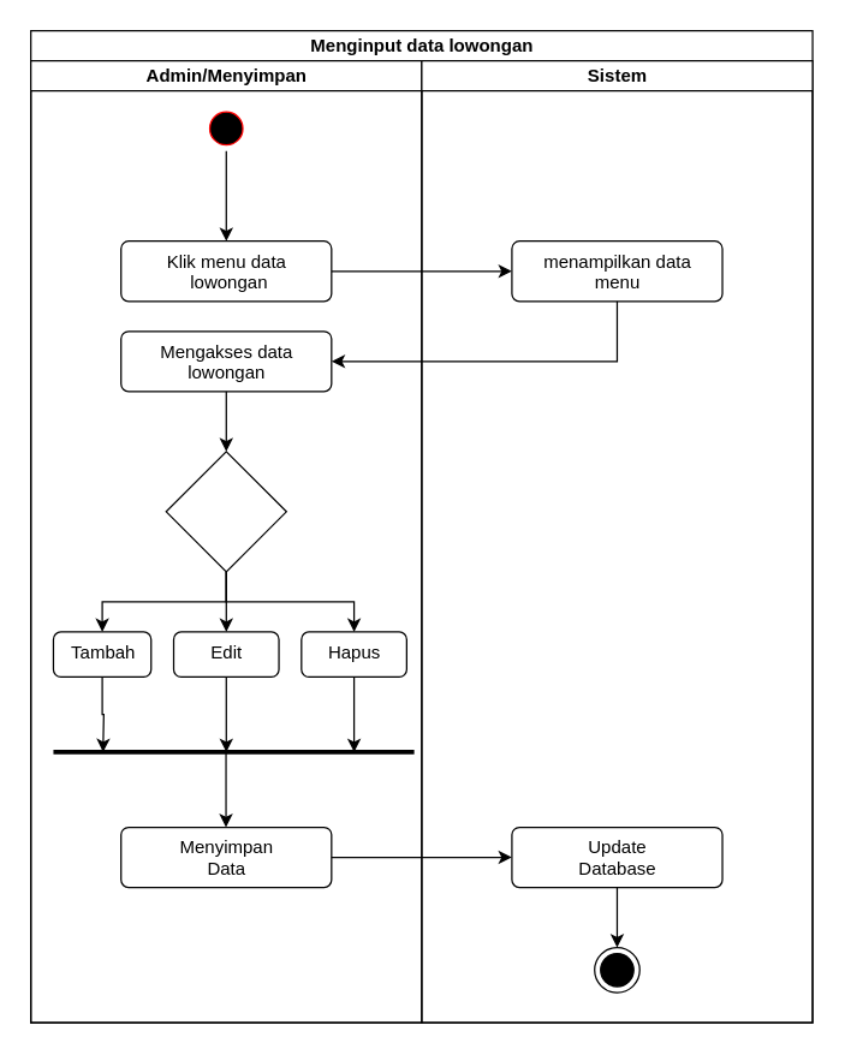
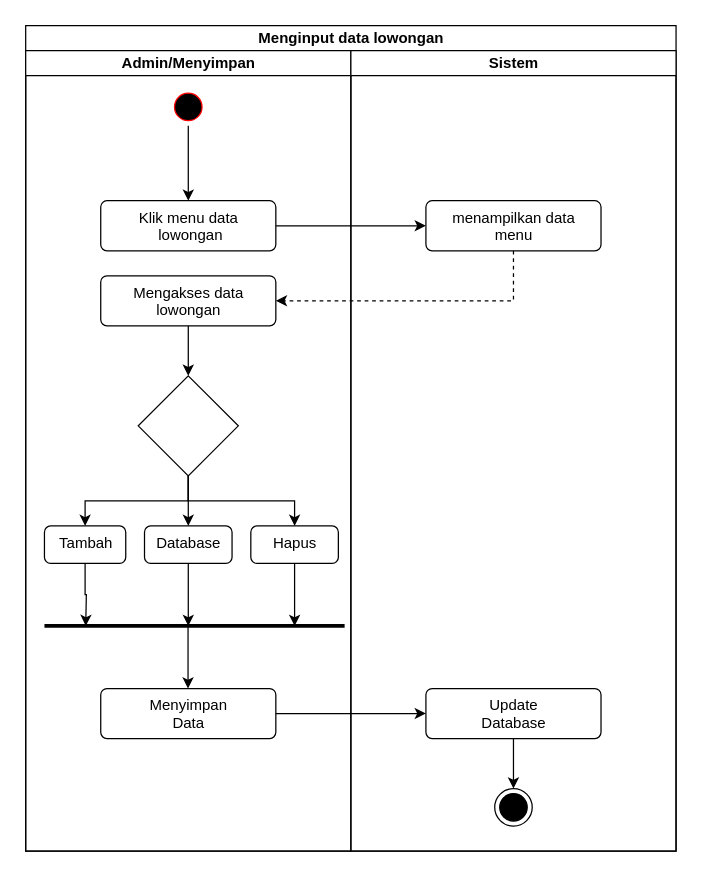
- <mxCell id="4" style="edgeStyle=orthogonalEdgeStyle;rounded=0;orthogonalLoop=1;jettySize=auto;html=1;exitX=0.5;exitY=1;exitDx=0;exitDy=0;entryX=1;entryY=0.5;entryDx=0;entryDy=0;" parent="2" source="22" target="10" edge="1"><mxGeometry relative="1" as="geometry" /></mxCell>
+ <mxCell id="4" style="edgeStyle=orthogonalEdgeStyle;rounded=0;orthogonalLoop=1;jettySize=auto;html=1;exitX=0.5;exitY=1;exitDx=0;exitDy=0;entryX=1;entryY=0.5;entryDx=0;entryDy=0;dashed=1;" parent="2" source="22" target="10" edge="1"><mxGeometry relative="1" as="geometry" /></mxCell>
- <mxCell id="16" value="Edit" style="html=1;align=center;verticalAlign=top;rounded=1;absoluteArcSize=1;arcSize=10;dashed=0;" vertex="1" parent="5"><mxGeometry x="95" y="380" width="70" height="30" as="geometry" /></mxCell>
+ <mxCell id="16" value="Database" style="html=1;align=center;verticalAlign=top;rounded=1;absoluteArcSize=1;arcSize=10;dashed=0;" vertex="1" parent="5"><mxGeometry x="95" y="380" width="70" height="30" as="geometry" /></mxCell>
